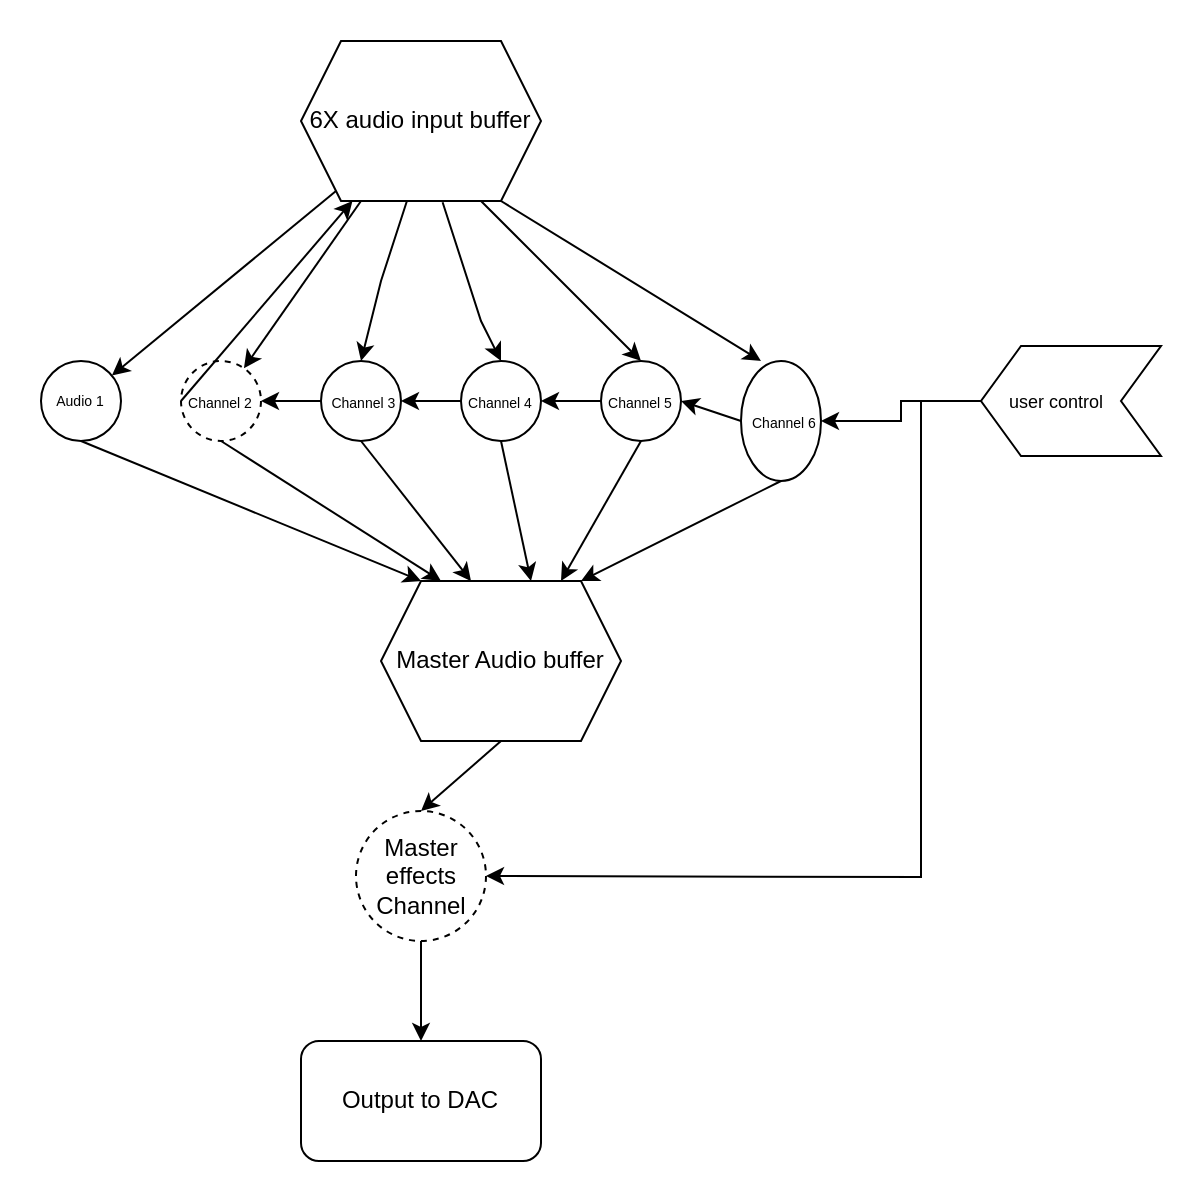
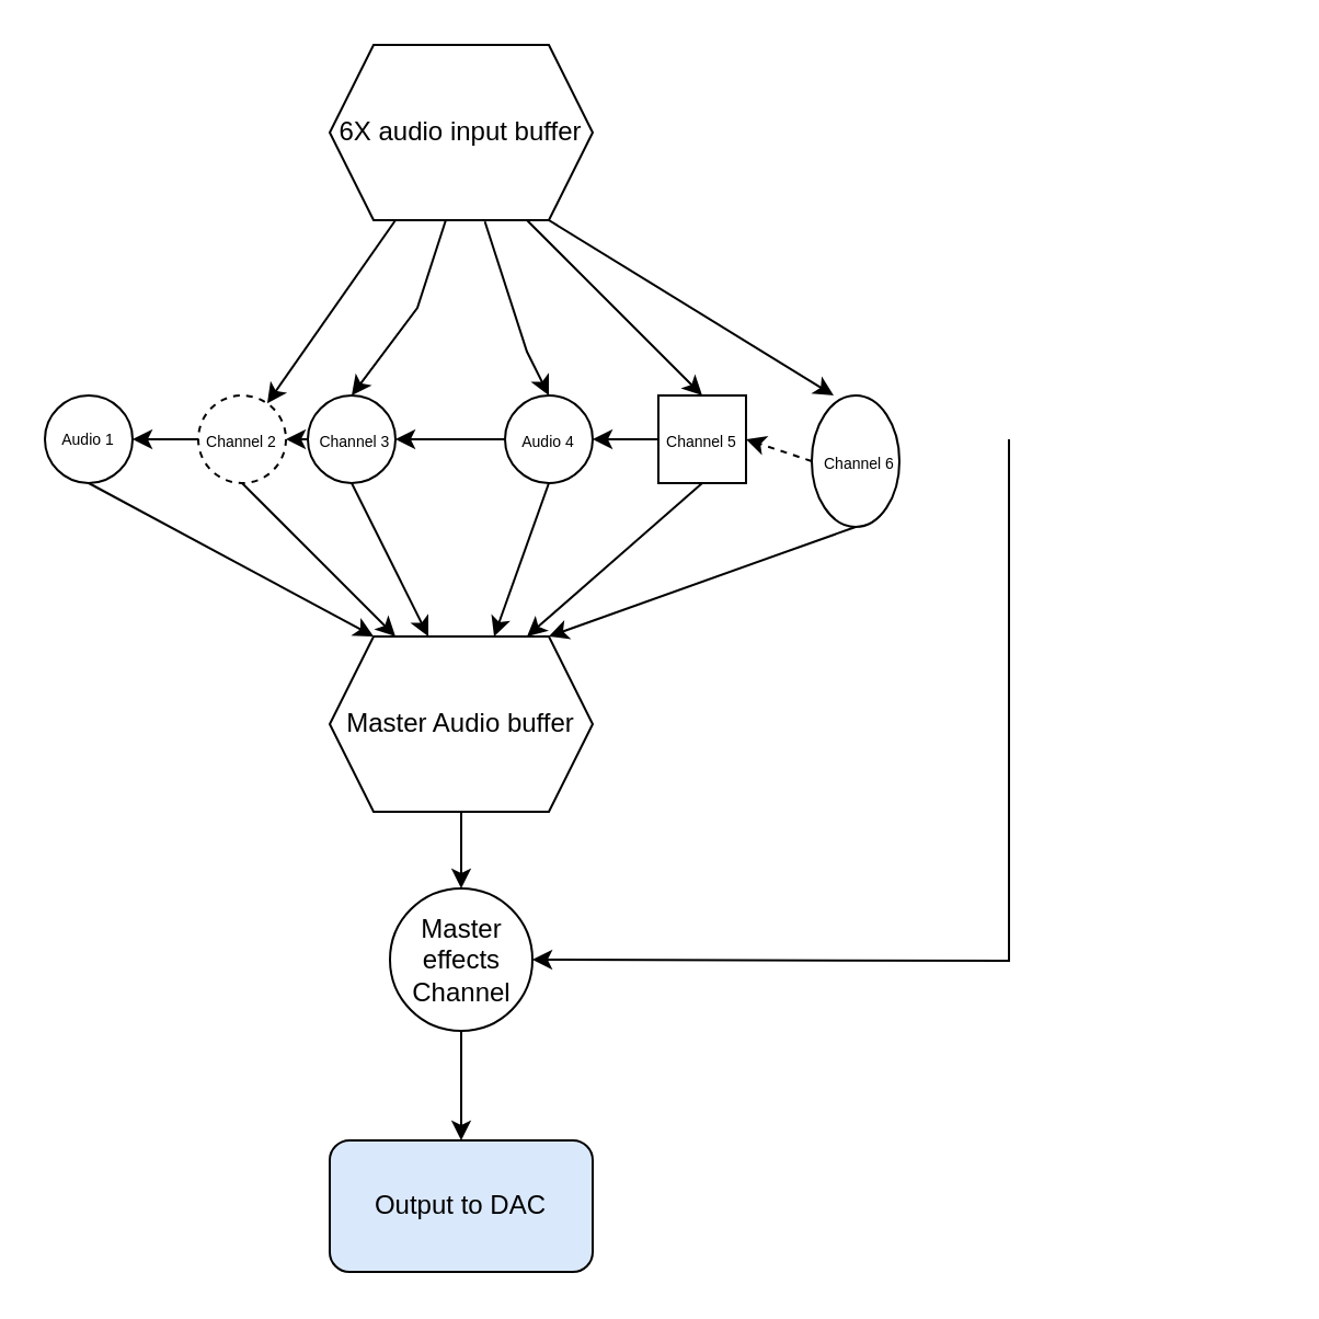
- <mxCell id="5" value="" style="endArrow=classic;html=1;rounded=0;" edge="1" parent="1" source="4" target="12"><mxGeometry width="50" height="50" relative="1" as="geometry"><mxPoint x="156.36" y="100" as="sourcePoint" /><mxPoint x="130" y="180" as="targetPoint" /><Array as="points" /></mxGeometry></mxCell>
- <mxCell id="33" value="" style="endArrow=classic;html=1;rounded=0;exitX=0;exitY=0.5;exitDx=0;exitDy=0;" edge="1" parent="1" source="13" target="4"><mxGeometry width="50" height="50" relative="1" as="geometry"><mxPoint x="50" y="370" as="sourcePoint" /><mxPoint x="100" y="320" as="targetPoint" /></mxGeometry></mxCell>
+ <mxCell id="33" value="" style="endArrow=classic;html=1;rounded=0;exitX=0;exitY=0.5;exitDx=0;exitDy=0;entryX=1;entryY=0.5;entryDx=0;entryDy=0;" edge="1" parent="1" source="13" target="12"><mxGeometry width="50" height="50" relative="1" as="geometry"><mxPoint x="50" y="370" as="sourcePoint" /><mxPoint x="100" y="320" as="targetPoint" /></mxGeometry></mxCell>
- <mxCell id="14" value="&amp;nbsp;&lt;span style=&quot;font-size: 7px;&quot;&gt;Channel 3&lt;/span&gt;" style="ellipse;whiteSpace=wrap;html=1;aspect=fixed;" vertex="1" parent="1"><mxGeometry x="160" y="180" width="40" height="40" as="geometry" /></mxCell>
+ <mxCell id="14" value="&amp;nbsp;&lt;span style=&quot;font-size: 7px;&quot;&gt;Channel 3&lt;/span&gt;" style="ellipse;whiteSpace=wrap;html=1;aspect=fixed;" vertex="1" parent="1"><mxGeometry x="140" y="180" width="40" height="40" as="geometry" /></mxCell>
- <mxCell id="15" value="&lt;span style=&quot;font-size: 7px;&quot;&gt;Channel 4&lt;/span&gt;" style="ellipse;whiteSpace=wrap;html=1;aspect=fixed;" vertex="1" parent="1"><mxGeometry x="230" y="180" width="40" height="40" as="geometry" /></mxCell>
+ <mxCell id="15" value="&lt;span style=&quot;font-size: 7px;&quot;&gt;Audio 4&lt;/span&gt;" style="ellipse;whiteSpace=wrap;html=1;aspect=fixed;" vertex="1" parent="1"><mxGeometry x="230" y="180" width="40" height="40" as="geometry" /></mxCell>
- <mxCell id="16" value="&lt;span style=&quot;font-size: 7px;&quot;&gt;Channel 5&lt;/span&gt;" style="ellipse;whiteSpace=wrap;html=1;aspect=fixed;" vertex="1" parent="1"><mxGeometry x="300" y="180" width="40" height="40" as="geometry" /></mxCell>
+ <mxCell id="16" value="&lt;span style=&quot;font-size: 7px;&quot;&gt;Channel 5&lt;/span&gt;" style="whiteSpace=wrap;html=1;aspect=fixed;rounded=0;" vertex="1" parent="1"><mxGeometry x="300" y="180" width="40" height="40" as="geometry" /></mxCell>
- <mxCell id="3" value="&lt;font style=&quot;font-size: 9px;&quot;&gt;&amp;nbsp; &amp;nbsp; &amp;nbsp;user control&lt;/font&gt;" style="shape=step;perimeter=stepPerimeter;whiteSpace=wrap;html=1;fixedSize=1;flipH=1;align=left;" vertex="1" parent="1"><mxGeometry x="490" y="172.5" width="90" height="55" as="geometry" /></mxCell>
- <mxCell id="2" style="edgeStyle=orthogonalEdgeStyle;rounded=0;orthogonalLoop=1;jettySize=auto;html=1;exitX=0;exitY=0.5;exitDx=0;exitDy=0;entryX=1;entryY=0.5;entryDx=0;entryDy=0;" edge="1" parent="1" source="3" target="17"><mxGeometry relative="1" as="geometry" /></mxCell>
- <mxCell id="29" value="" style="endArrow=classic;html=1;rounded=0;exitX=0;exitY=0.5;exitDx=0;exitDy=0;entryX=1;entryY=0.5;entryDx=0;entryDy=0;" edge="1" parent="1" source="17" target="16"><mxGeometry width="50" height="50" relative="1" as="geometry"><mxPoint x="180" y="290" as="sourcePoint" /><mxPoint x="230" y="240" as="targetPoint" /></mxGeometry></mxCell>
+ <mxCell id="29" value="" style="endArrow=classic;html=1;rounded=0;exitX=0;exitY=0.5;exitDx=0;exitDy=0;entryX=1;entryY=0.5;entryDx=0;entryDy=0;dashed=1;" edge="1" parent="1" source="17" target="16"><mxGeometry width="50" height="50" relative="1" as="geometry"><mxPoint x="180" y="290" as="sourcePoint" /><mxPoint x="230" y="240" as="targetPoint" /></mxGeometry></mxCell>
- <mxCell id="18" value="Master Audio buffer" style="shape=hexagon;perimeter=hexagonPerimeter2;whiteSpace=wrap;html=1;fixedSize=1;" vertex="1" parent="1"><mxGeometry x="190" y="290" width="120" height="80" as="geometry" /></mxCell>
+ <mxCell id="18" value="Master Audio buffer" style="shape=hexagon;perimeter=hexagonPerimeter2;whiteSpace=wrap;html=1;fixedSize=1;" vertex="1" parent="1"><mxGeometry x="150" y="290" width="120" height="80" as="geometry" /></mxCell>
- <mxCell id="25" value="Master effects Channel" style="ellipse;whiteSpace=wrap;html=1;aspect=fixed;dashed=1;" vertex="1" parent="1"><mxGeometry x="177.5" y="405" width="65" height="65" as="geometry" /></mxCell>
+ <mxCell id="25" value="Master effects Channel" style="ellipse;whiteSpace=wrap;html=1;aspect=fixed;" vertex="1" parent="1"><mxGeometry x="177.5" y="405" width="65" height="65" as="geometry" /></mxCell>
- <mxCell id="28" value="Output to DAC" style="rounded=1;whiteSpace=wrap;html=1;" vertex="1" parent="1"><mxGeometry x="150" y="520" width="120" height="60" as="geometry" /></mxCell>
+ <mxCell id="28" value="Output to DAC" style="rounded=1;whiteSpace=wrap;html=1;fillColor=#dae8fc;" vertex="1" parent="1"><mxGeometry x="150" y="520" width="120" height="60" as="geometry" /></mxCell>
